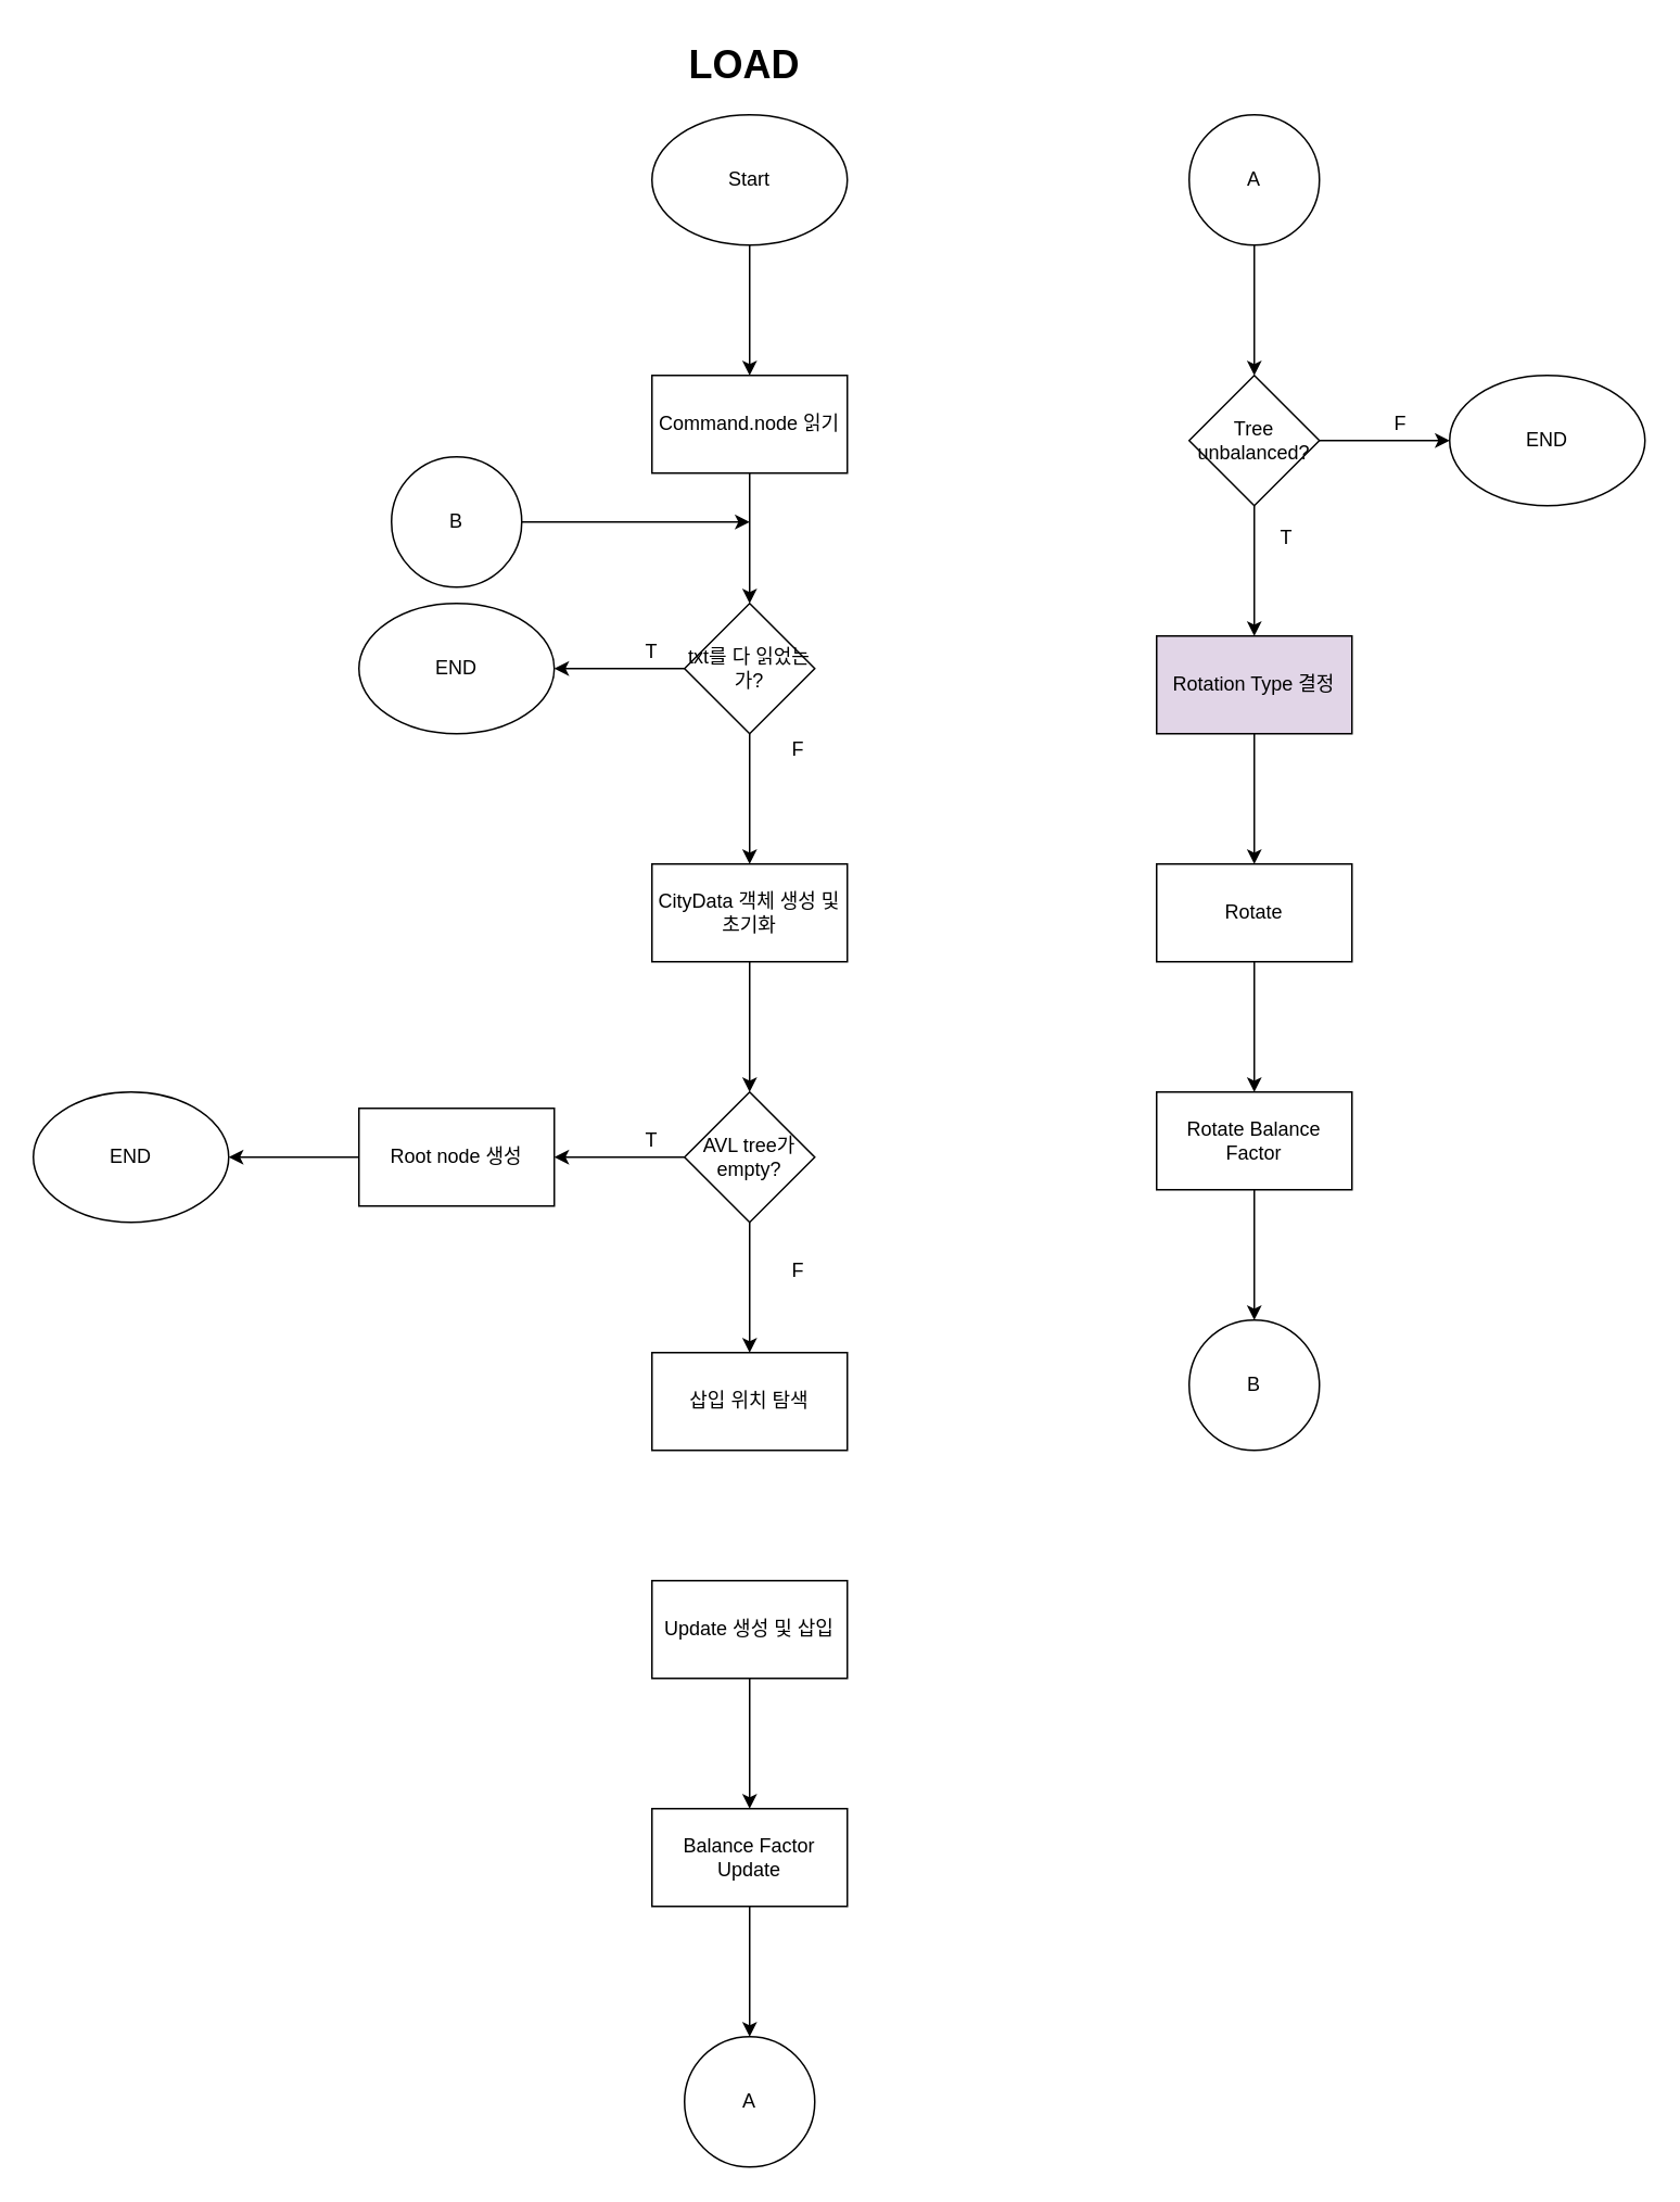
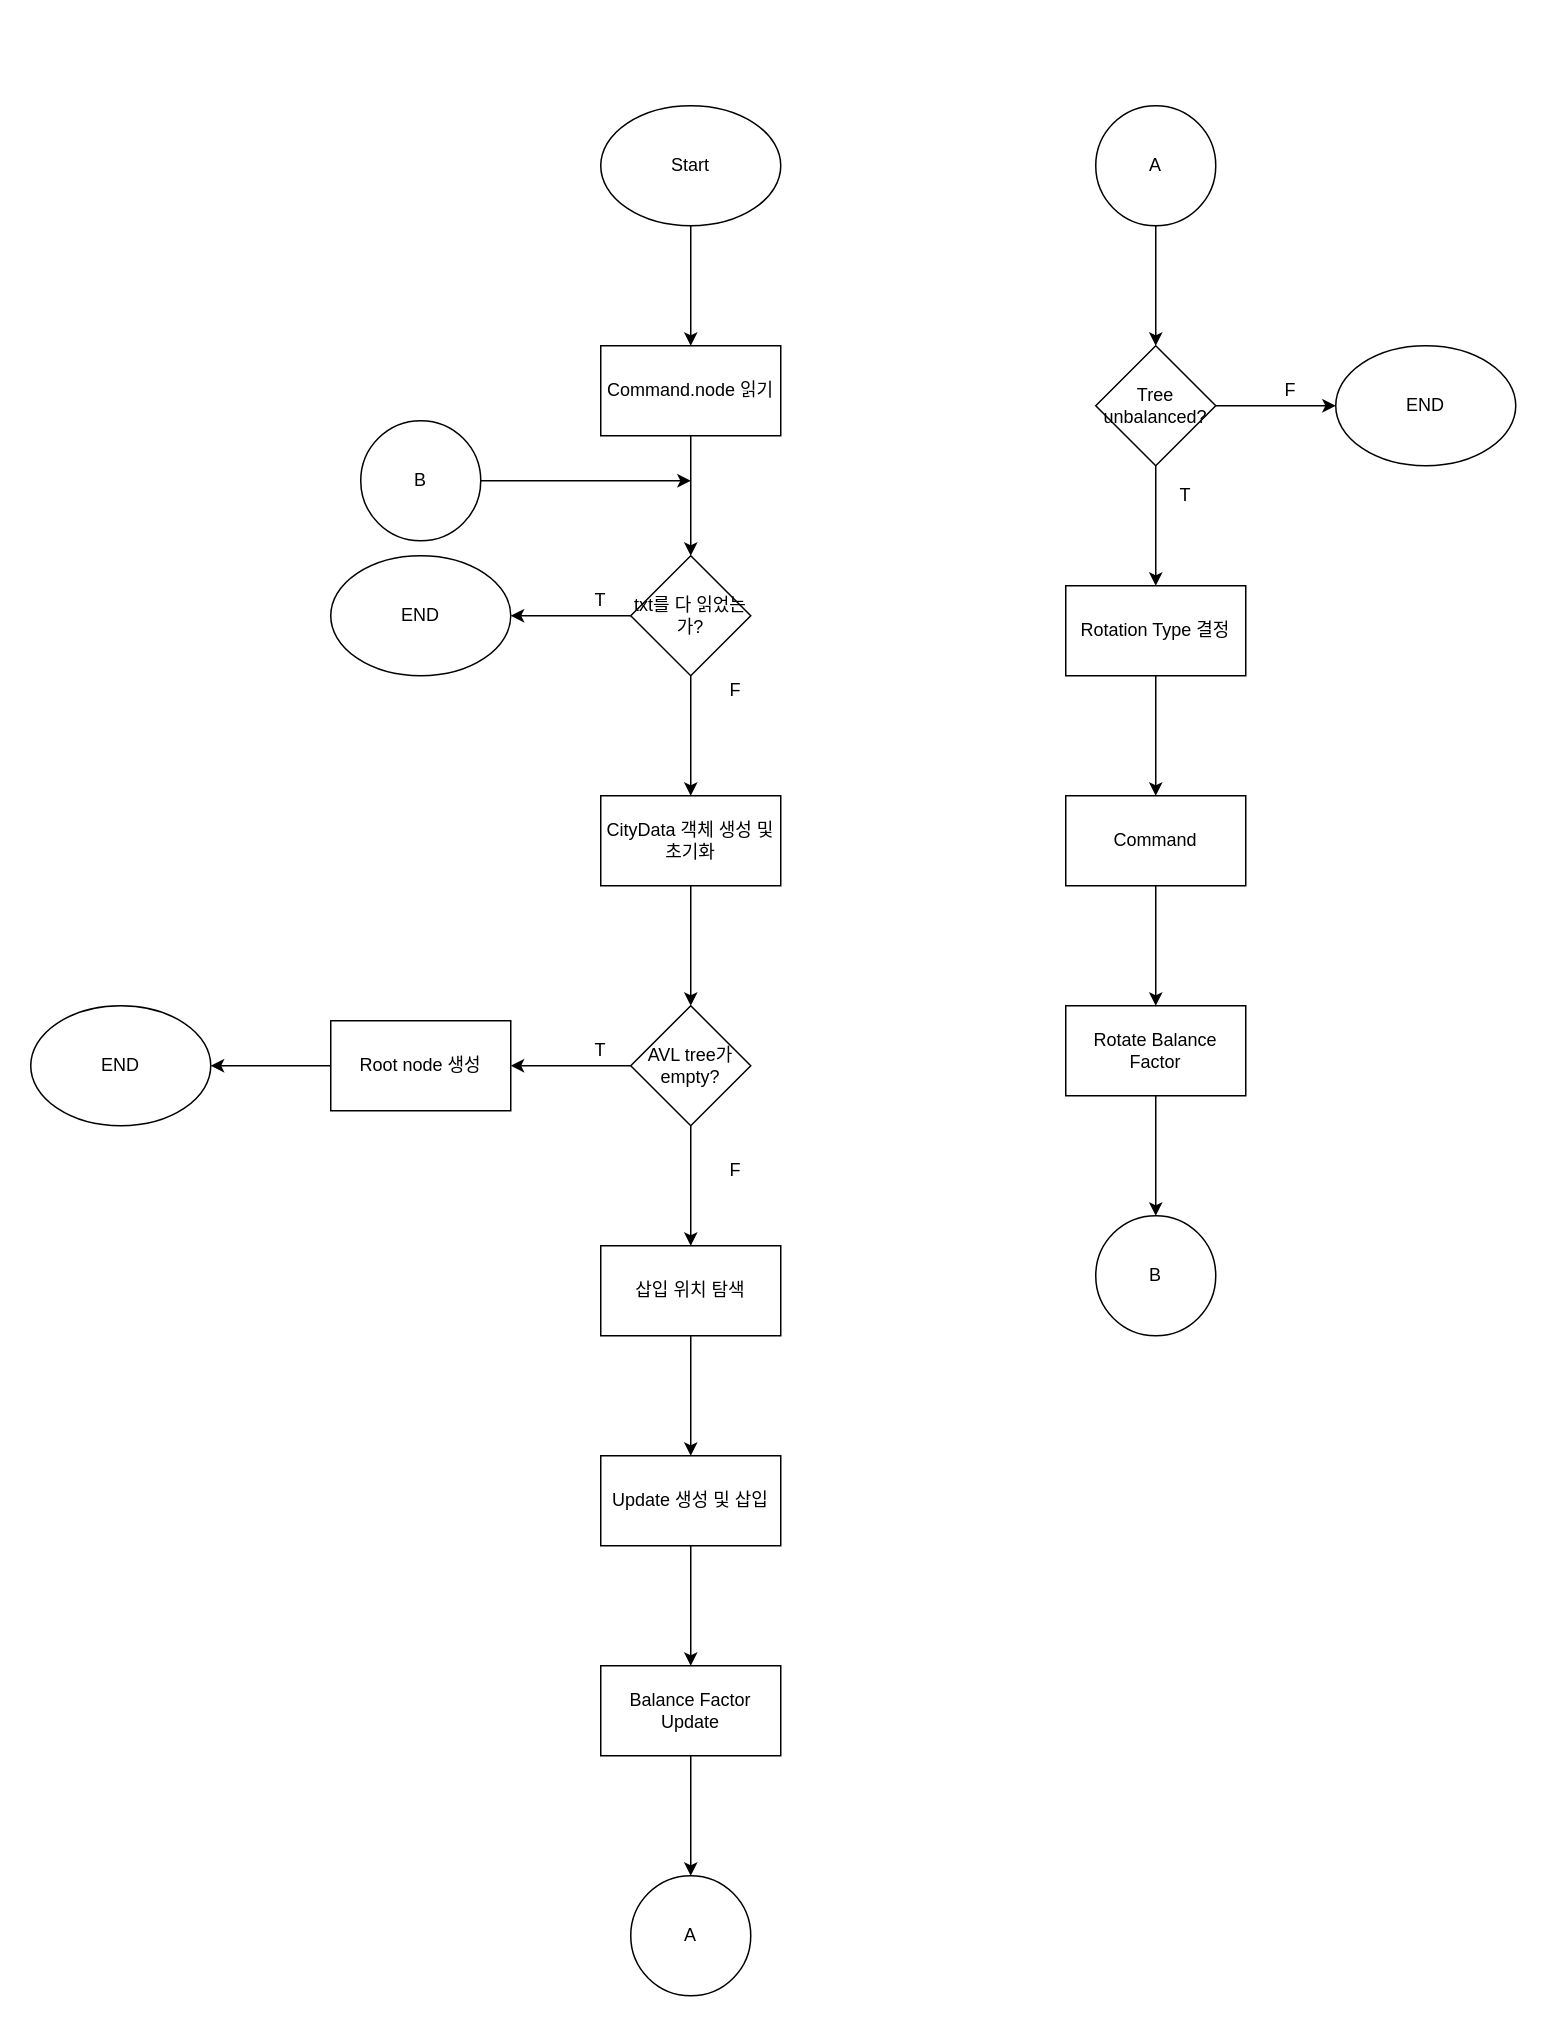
- <mxCell id="17" value="&lt;h1&gt;LOAD&lt;/h1&gt;" style="text;html=1;strokeColor=none;fillColor=none;spacing=5;spacingTop=-20;whiteSpace=wrap;overflow=hidden;rounded=0;" vertex="1" parent="1"><mxGeometry x="417.5" width="85" height="30" as="geometry" y="20" /></mxCell>
- <mxCell id="39" value="Rotation Type 결정" style="rounded=0;whiteSpace=wrap;html=1;fillColor=#e1d5e7;" vertex="1" parent="1"><mxGeometry x="710" y="390" width="120" height="60" as="geometry" /></mxCell>
+ <mxCell id="39" value="Rotation Type 결정" style="rounded=0;whiteSpace=wrap;html=1;" vertex="1" parent="1"><mxGeometry x="710" y="390" width="120" height="60" as="geometry" /></mxCell>
- <mxCell id="41" value="Rotate" style="rounded=0;whiteSpace=wrap;html=1;" vertex="1" parent="1"><mxGeometry x="710" y="530" width="120" height="60" as="geometry" /></mxCell>
+ <mxCell id="41" value="Command" style="rounded=0;whiteSpace=wrap;html=1;" vertex="1" parent="1"><mxGeometry x="710" y="530" width="120" height="60" as="geometry" /></mxCell>
+ <mxCell id="22" value="" style="edgeStyle=orthogonalEdgeStyle;rounded=0;orthogonalLoop=1;jettySize=auto;html=1;" edge="1" parent="1" source="23" target="25"><mxGeometry relative="1" as="geometry" /></mxCell>
